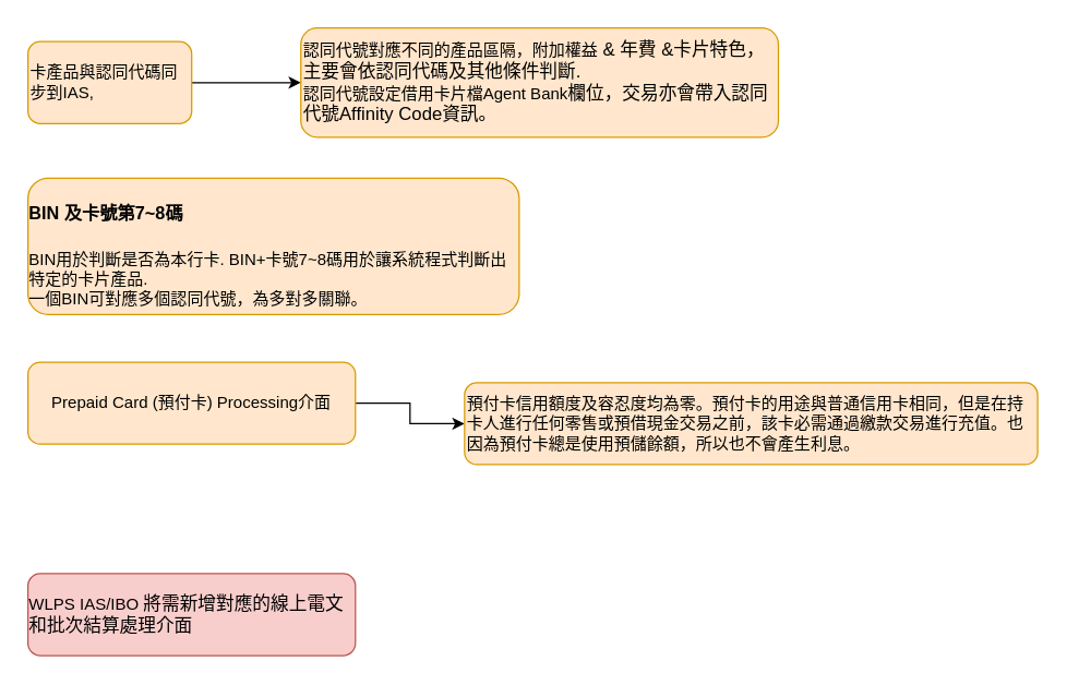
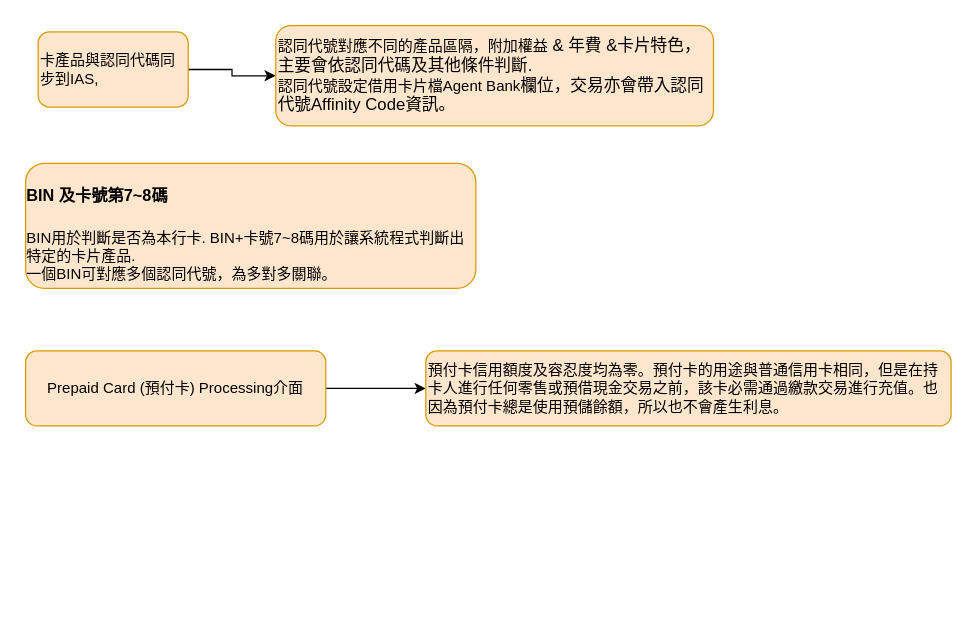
- <mxCell id="3" value="卡產品與認同代碼同步到IAS," style="rounded=1;whiteSpace=wrap;html=1;align=left;verticalAlign=middle;fillColor=#ffe6cc;strokeColor=#d79b00;" vertex="1" parent="1"><mxGeometry x="20" y="30" width="120" height="60" as="geometry" /></mxCell>
+ <mxCell id="3" value="卡產品與認同代碼同步到IAS," style="rounded=1;whiteSpace=wrap;html=1;align=left;verticalAlign=middle;fillColor=#ffe6cc;strokeColor=#d79b00;" vertex="1" parent="1"><mxGeometry x="30" y="25" width="120" height="60" as="geometry" /></mxCell>
- <mxCell id="7" value="Prepaid Card (預付卡) Processing介面" style="rounded=1;whiteSpace=wrap;html=1;fillColor=#ffe6cc;strokeColor=#d79b00;" vertex="1" parent="1"><mxGeometry x="20" y="265" width="240" height="60" as="geometry" /></mxCell>
+ <mxCell id="7" value="Prepaid Card (預付卡) Processing介面" style="rounded=1;whiteSpace=wrap;html=1;fillColor=#ffe6cc;strokeColor=#d79b00;" vertex="1" parent="1"><mxGeometry x="20" y="280" width="240" height="60" as="geometry" /></mxCell>
- <mxCell id="9" value="&lt;div style=&quot;border-color: var(--border-color); text-align: left;&quot;&gt;WLPS IAS/IBO&amp;nbsp;&lt;span style=&quot;border-color: var(--border-color); background-color: initial; font-size: 10pt; font-family: &amp;quot;Microsoft JhengHei&amp;quot;, sans-serif;&quot;&gt;將需新增對應的線上電文和批次結算處理介面&lt;/span&gt;&lt;/div&gt;" style="rounded=1;whiteSpace=wrap;html=1;fillColor=#f8cecc;strokeColor=#b85450;" vertex="1" parent="1"><mxGeometry x="20" y="420" width="240" height="60" as="geometry" /></mxCell>
